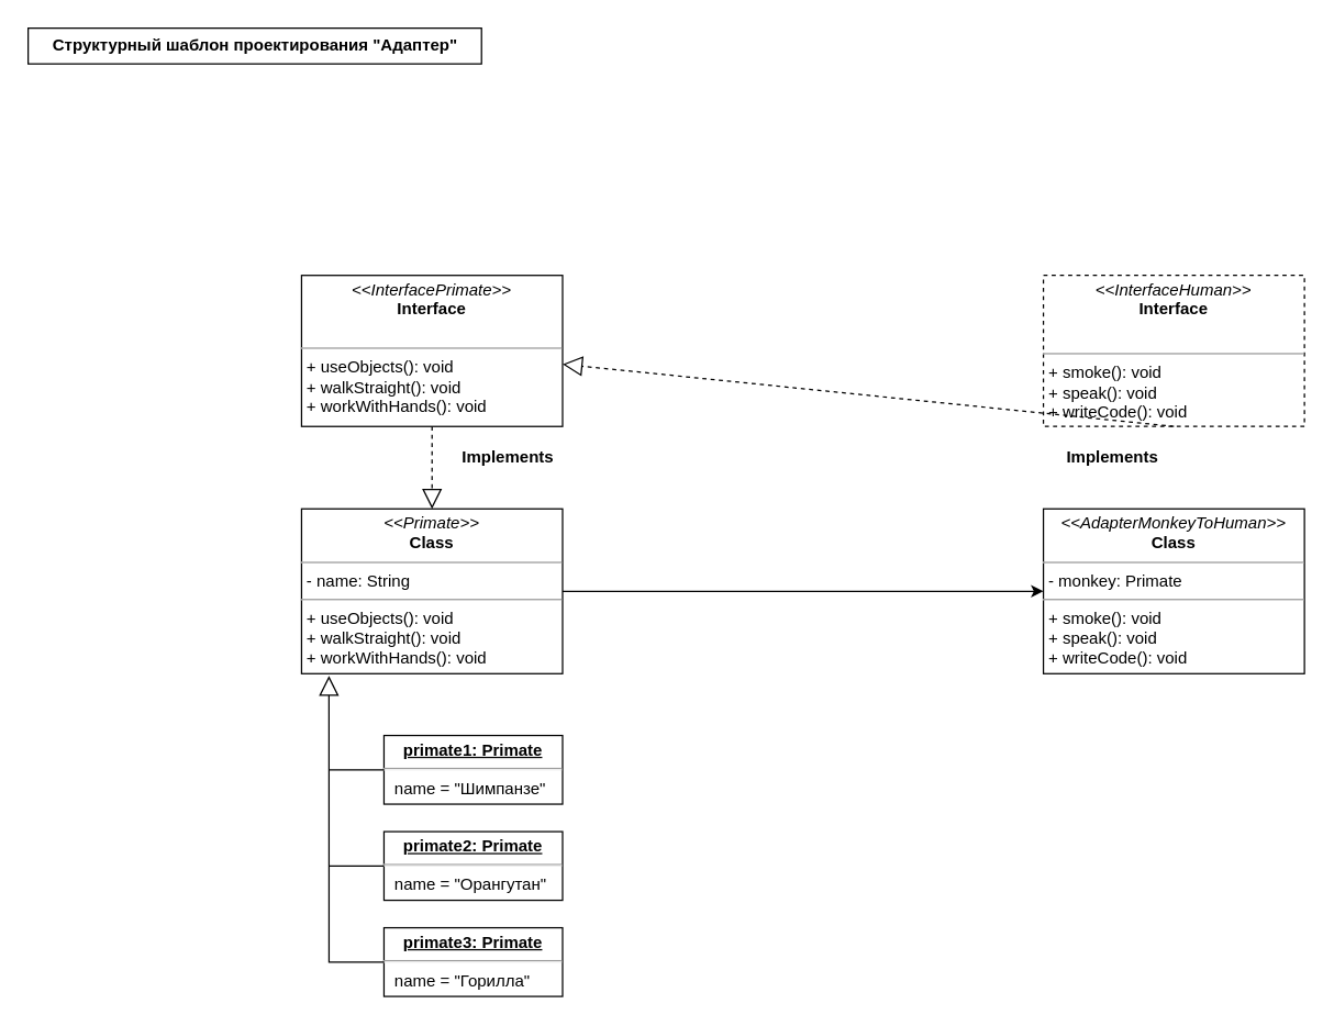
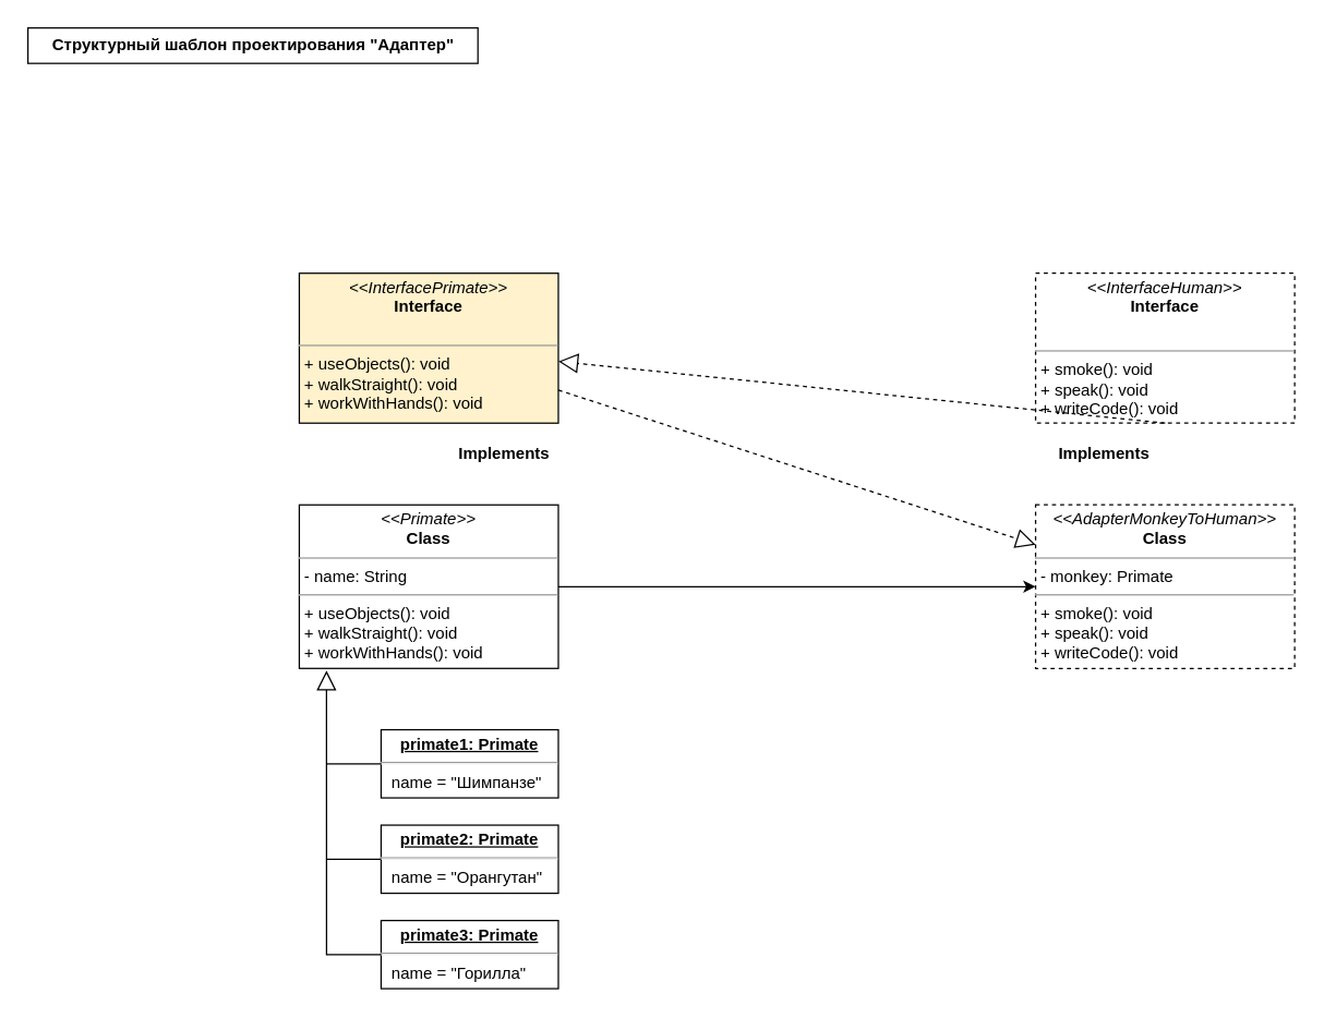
- <mxCell id="11" value="&lt;p style=&quot;margin:0px;margin-top:4px;text-align:center;&quot;&gt;&lt;i&gt;&amp;lt;&amp;lt;InterfacePrimate&amp;gt;&amp;gt;&lt;/i&gt;&lt;br&gt;&lt;b&gt;Interface&lt;/b&gt;&lt;/p&gt;&lt;p style=&quot;margin:0px;margin-left:4px;&quot;&gt;&lt;br&gt;&lt;/p&gt;&lt;hr size=&quot;1&quot;&gt;&lt;p style=&quot;margin:0px;margin-left:4px;&quot;&gt;+&amp;nbsp;useObjects&lt;span style=&quot;background-color: initial;&quot;&gt;(): void&lt;/span&gt;&lt;/p&gt;&lt;p style=&quot;margin:0px;margin-left:4px;&quot;&gt;+&amp;nbsp;walkStraight&lt;span style=&quot;background-color: initial;&quot;&gt;(): void&lt;/span&gt;&lt;/p&gt;&lt;p style=&quot;margin:0px;margin-left:4px;&quot;&gt;+&amp;nbsp;workWithHands&lt;span style=&quot;background-color: initial;&quot;&gt;(): void&lt;/span&gt;&lt;/p&gt;" style="verticalAlign=top;align=left;overflow=fill;fontSize=12;fontFamily=Helvetica;html=1;whiteSpace=wrap;" vertex="1" parent="1"><mxGeometry x="219" y="200" width="190" height="110" as="geometry" /></mxCell>
+ <mxCell id="11" value="&lt;p style=&quot;margin:0px;margin-top:4px;text-align:center;&quot;&gt;&lt;i&gt;&amp;lt;&amp;lt;InterfacePrimate&amp;gt;&amp;gt;&lt;/i&gt;&lt;br&gt;&lt;b&gt;Interface&lt;/b&gt;&lt;/p&gt;&lt;p style=&quot;margin:0px;margin-left:4px;&quot;&gt;&lt;br&gt;&lt;/p&gt;&lt;hr size=&quot;1&quot;&gt;&lt;p style=&quot;margin:0px;margin-left:4px;&quot;&gt;+&amp;nbsp;useObjects&lt;span style=&quot;background-color: initial;&quot;&gt;(): void&lt;/span&gt;&lt;/p&gt;&lt;p style=&quot;margin:0px;margin-left:4px;&quot;&gt;+&amp;nbsp;walkStraight&lt;span style=&quot;background-color: initial;&quot;&gt;(): void&lt;/span&gt;&lt;/p&gt;&lt;p style=&quot;margin:0px;margin-left:4px;&quot;&gt;+&amp;nbsp;workWithHands&lt;span style=&quot;background-color: initial;&quot;&gt;(): void&lt;/span&gt;&lt;/p&gt;" style="verticalAlign=top;align=left;overflow=fill;fontSize=12;fontFamily=Helvetica;html=1;whiteSpace=wrap;fillColor=#fff2cc;" vertex="1" parent="1"><mxGeometry x="219" y="200" width="190" height="110" as="geometry" /></mxCell>
- <mxCell id="12" value="" style="endArrow=block;dashed=1;endFill=0;endSize=12;html=1;rounded=0;" edge="1" parent="1" source="11" target="10"><mxGeometry width="160" relative="1" as="geometry"><mxPoint x="499" y="580" as="sourcePoint" /><mxPoint x="659" y="580" as="targetPoint" /></mxGeometry></mxCell>
+ <mxCell id="12" value="" style="endArrow=block;dashed=1;endFill=0;endSize=12;html=1;rounded=0;" edge="1" parent="1" source="11" target="3"><mxGeometry width="160" relative="1" as="geometry"><mxPoint x="499" y="580" as="sourcePoint" /><mxPoint x="659" y="580" as="targetPoint" /></mxGeometry></mxCell>
- <mxCell id="3" value="&lt;p style=&quot;margin:0px;margin-top:4px;text-align:center;&quot;&gt;&lt;i&gt;&amp;lt;&amp;lt;AdapterMonkeyToHuman&amp;gt;&amp;gt;&lt;/i&gt;&lt;br&gt;&lt;b&gt;Class&lt;/b&gt;&lt;/p&gt;&lt;hr size=&quot;1&quot;&gt;&lt;p style=&quot;margin:0px;margin-left:4px;&quot;&gt;- monkey: Primate&lt;br&gt;&lt;/p&gt;&lt;hr size=&quot;1&quot;&gt;&lt;p style=&quot;margin:0px;margin-left:4px;&quot;&gt;+ smoke(): void&lt;br&gt;+ speak(): void&lt;/p&gt;&lt;p style=&quot;margin:0px;margin-left:4px;&quot;&gt;+ writeCode(): void&lt;/p&gt;" style="verticalAlign=top;align=left;overflow=fill;fontSize=12;fontFamily=Helvetica;html=1;whiteSpace=wrap;" vertex="1" parent="1"><mxGeometry x="759" y="370" width="190" height="120" as="geometry" /></mxCell>
+ <mxCell id="3" value="&lt;p style=&quot;margin:0px;margin-top:4px;text-align:center;&quot;&gt;&lt;i&gt;&amp;lt;&amp;lt;AdapterMonkeyToHuman&amp;gt;&amp;gt;&lt;/i&gt;&lt;br&gt;&lt;b&gt;Class&lt;/b&gt;&lt;/p&gt;&lt;hr size=&quot;1&quot;&gt;&lt;p style=&quot;margin:0px;margin-left:4px;&quot;&gt;- monkey: Primate&lt;br&gt;&lt;/p&gt;&lt;hr size=&quot;1&quot;&gt;&lt;p style=&quot;margin:0px;margin-left:4px;&quot;&gt;+ smoke(): void&lt;br&gt;+ speak(): void&lt;/p&gt;&lt;p style=&quot;margin:0px;margin-left:4px;&quot;&gt;+ writeCode(): void&lt;/p&gt;" style="verticalAlign=top;align=left;overflow=fill;fontSize=12;fontFamily=Helvetica;html=1;whiteSpace=wrap;dashed=1;" vertex="1" parent="1"><mxGeometry x="759" y="370" width="190" height="120" as="geometry" /></mxCell>
